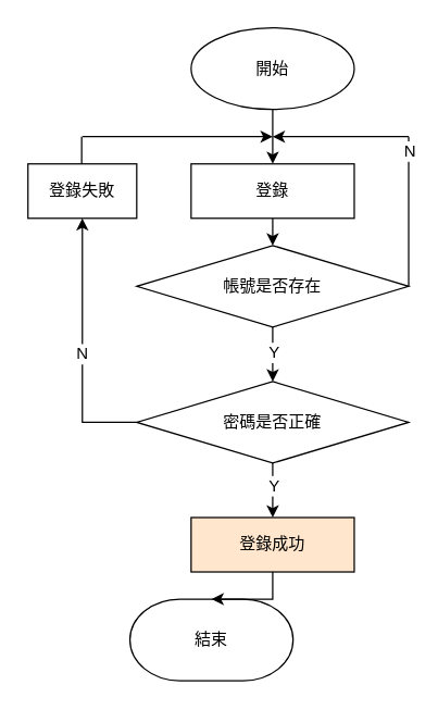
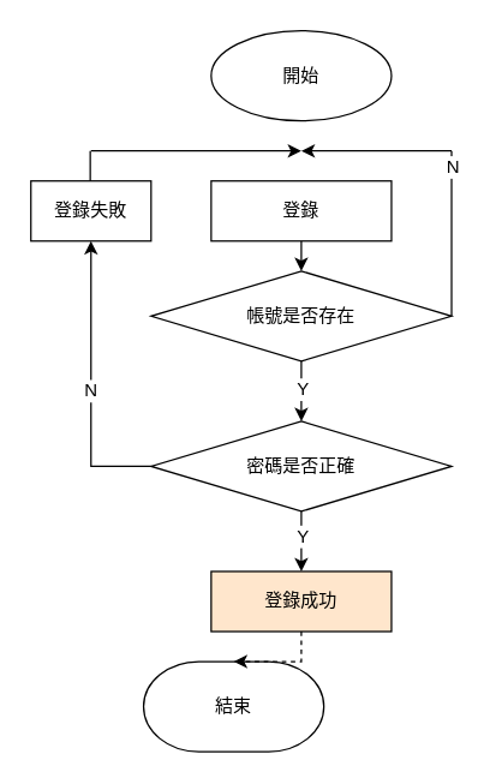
- <mxCell id="2" style="edgeStyle=orthogonalEdgeStyle;rounded=0;orthogonalLoop=1;jettySize=auto;html=1;exitX=0.5;exitY=1;exitDx=0;exitDy=0;exitPerimeter=0;entryX=0.5;entryY=0;entryDx=0;entryDy=0;" edge="1" parent="1" source="3" target="6"><mxGeometry relative="1" as="geometry" /></mxCell>
- <mxCell id="17" style="edgeStyle=orthogonalEdgeStyle;rounded=0;orthogonalLoop=1;jettySize=auto;html=1;exitX=0.5;exitY=1;exitDx=0;exitDy=0;entryX=0.5;entryY=0;entryDx=0;entryDy=0;entryPerimeter=0;" edge="1" parent="1" source="16" target="4"><mxGeometry relative="1" as="geometry" /></mxCell>
+ <mxCell id="17" style="edgeStyle=orthogonalEdgeStyle;rounded=0;orthogonalLoop=1;jettySize=auto;html=1;exitX=0.5;exitY=1;exitDx=0;exitDy=0;entryX=0.5;entryY=0;entryDx=0;entryDy=0;entryPerimeter=0;dashed=1;" edge="1" parent="1" source="16" target="4"><mxGeometry relative="1" as="geometry" /></mxCell>
